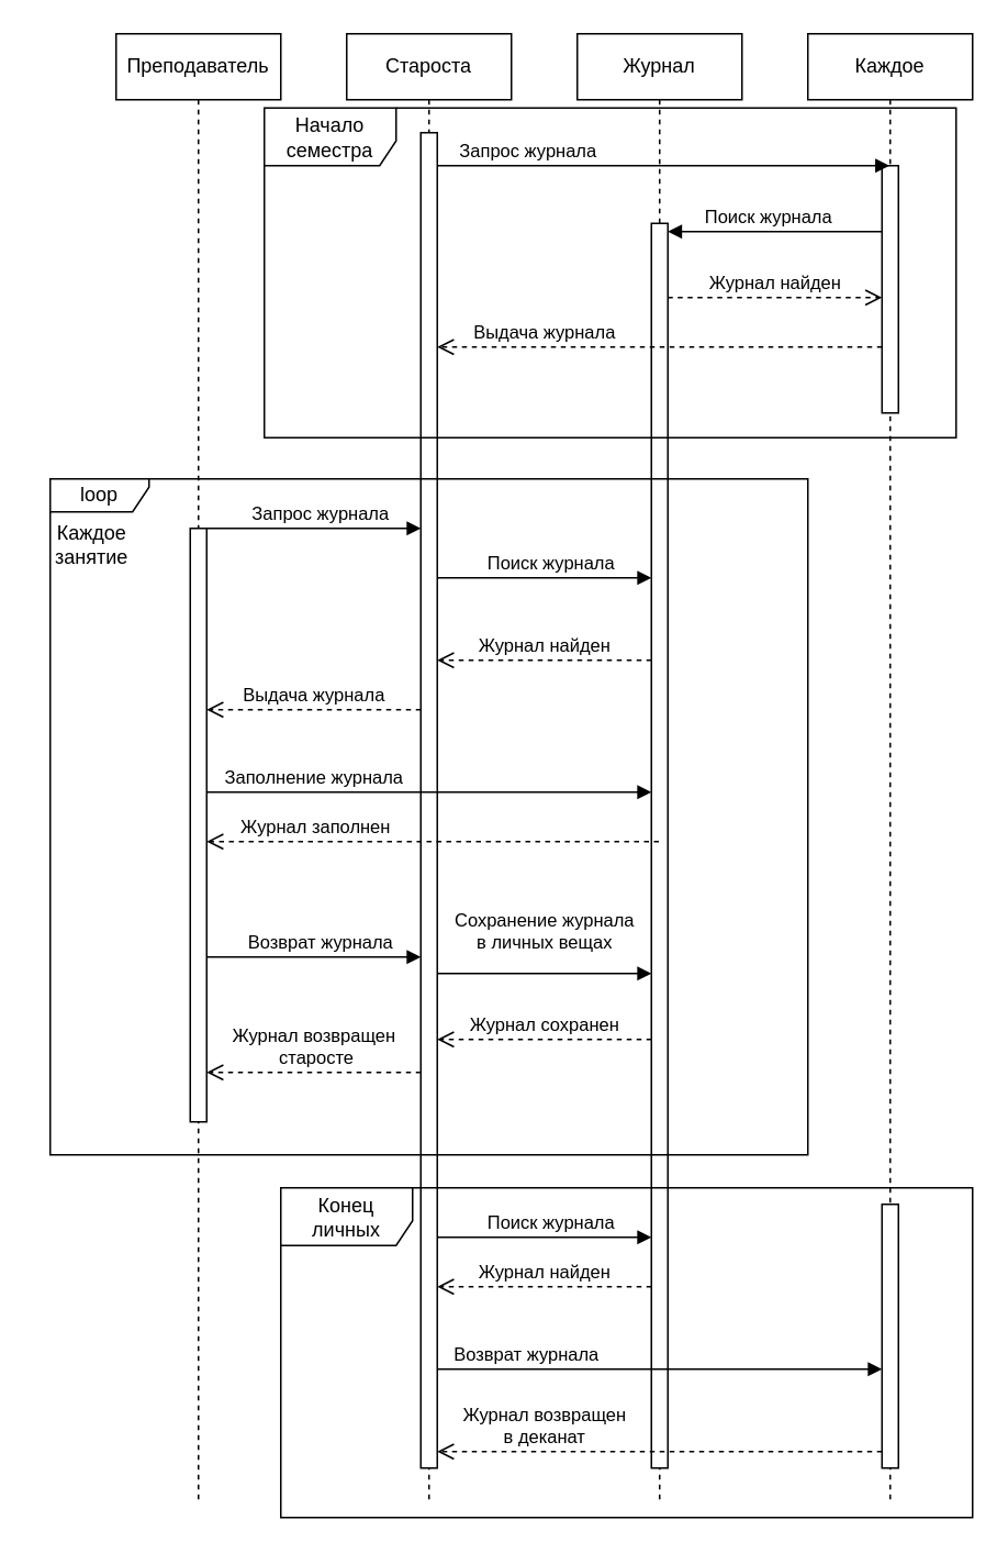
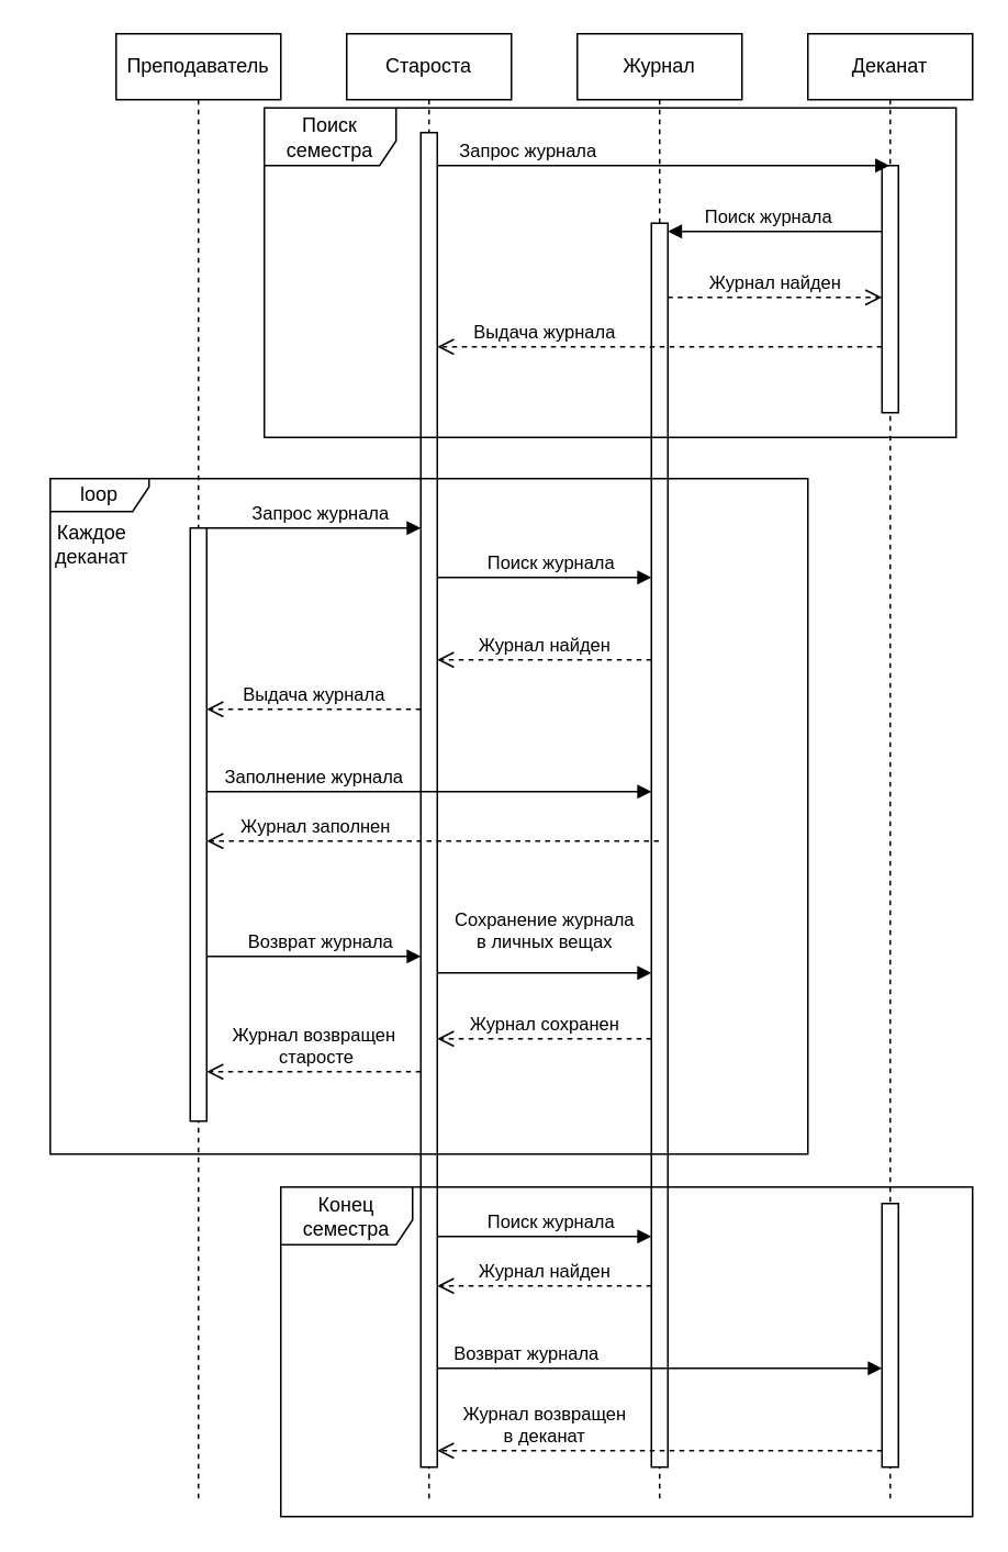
- <mxCell id="9" value="Каждое" style="shape=umlLifeline;perimeter=lifelinePerimeter;whiteSpace=wrap;html=1;container=0;dropTarget=0;collapsible=0;recursiveResize=0;outlineConnect=0;portConstraint=eastwest;newEdgeStyle={&quot;edgeStyle&quot;:&quot;elbowEdgeStyle&quot;,&quot;elbow&quot;:&quot;vertical&quot;,&quot;curved&quot;:0,&quot;rounded&quot;:0};" vertex="1" parent="1"><mxGeometry x="490" y="20" width="100" height="890" as="geometry" /></mxCell>
+ <mxCell id="9" value="Деканат" style="shape=umlLifeline;perimeter=lifelinePerimeter;whiteSpace=wrap;html=1;container=0;dropTarget=0;collapsible=0;recursiveResize=0;outlineConnect=0;portConstraint=eastwest;newEdgeStyle={&quot;edgeStyle&quot;:&quot;elbowEdgeStyle&quot;,&quot;elbow&quot;:&quot;vertical&quot;,&quot;curved&quot;:0,&quot;rounded&quot;:0};" vertex="1" parent="1"><mxGeometry x="490" y="20" width="100" height="890" as="geometry" /></mxCell>
- <mxCell id="14" value="Начало семестра" style="shape=umlFrame;whiteSpace=wrap;html=1;pointerEvents=0;width=80;height=35;" vertex="1" parent="1"><mxGeometry x="160" y="65" width="420" height="200" as="geometry" /></mxCell>
+ <mxCell id="14" value="Поиск семестра" style="shape=umlFrame;whiteSpace=wrap;html=1;pointerEvents=0;width=80;height=35;" vertex="1" parent="1"><mxGeometry x="160" y="65" width="420" height="200" as="geometry" /></mxCell>
- <mxCell id="27" value="Каждое &lt;br&gt;занятие" style="text;html=1;align=center;verticalAlign=middle;resizable=0;points=[];autosize=1;strokeColor=none;fillColor=none;" vertex="1" parent="1"><mxGeometry x="20" y="310" width="70" height="40" as="geometry" /></mxCell>
+ <mxCell id="27" value="Каждое &lt;br&gt;деканат" style="text;html=1;align=center;verticalAlign=middle;resizable=0;points=[];autosize=1;strokeColor=none;fillColor=none;" vertex="1" parent="1"><mxGeometry x="20" y="310" width="70" height="40" as="geometry" /></mxCell>
- <mxCell id="32" value="Конец&lt;br&gt;личных" style="shape=umlFrame;whiteSpace=wrap;html=1;pointerEvents=0;width=80;height=35;" vertex="1" parent="1"><mxGeometry x="170" y="720" width="420" height="200" as="geometry" /></mxCell>
+ <mxCell id="32" value="Конец&lt;br&gt;семестра" style="shape=umlFrame;whiteSpace=wrap;html=1;pointerEvents=0;width=80;height=35;" vertex="1" parent="1"><mxGeometry x="170" y="720" width="420" height="200" as="geometry" /></mxCell>
